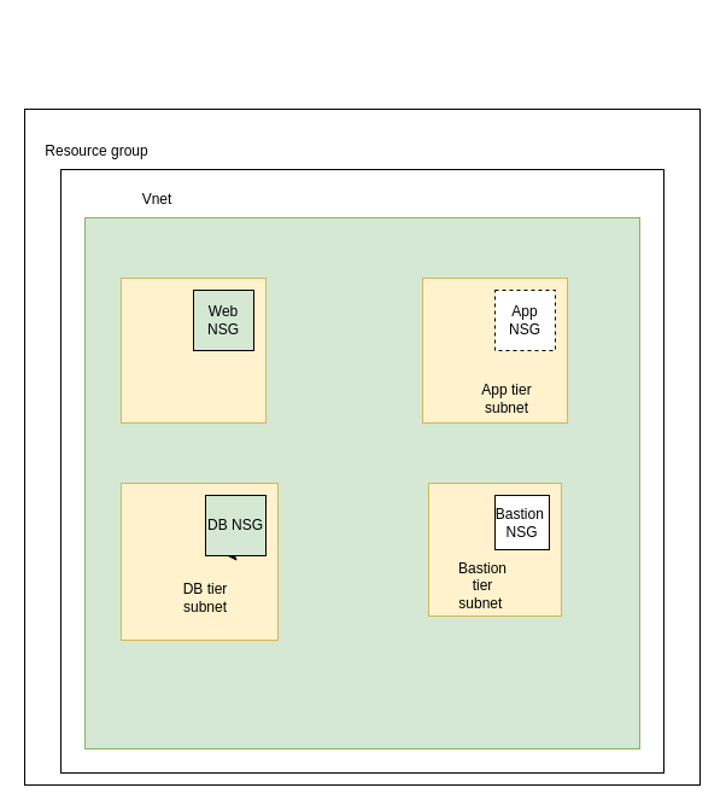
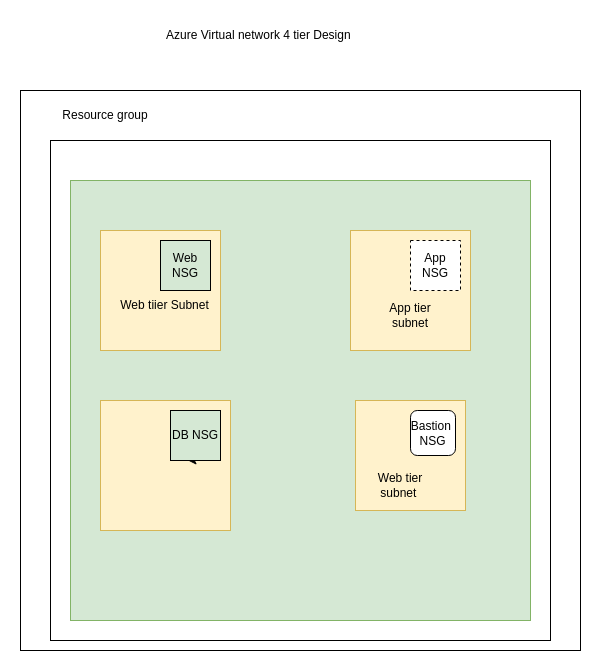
+ <mxCell id="2" value="Azure Virtual network 4 tier Design&amp;nbsp;" style="text;html=1;strokeColor=none;fillColor=none;align=center;verticalAlign=middle;whiteSpace=wrap;rounded=0;" vertex="1" parent="1"><mxGeometry x="80" y="20" width="360" height="30" as="geometry" /></mxCell>
- <mxCell id="4" value="Resource group" style="text;html=1;strokeColor=none;fillColor=none;align=center;verticalAlign=middle;whiteSpace=wrap;rounded=0;" vertex="1" parent="1"><mxGeometry x="30" y="110" width="100" height="30" as="geometry" /></mxCell>
+ <mxCell id="4" value="Resource group" style="text;html=1;strokeColor=none;fillColor=none;align=center;verticalAlign=middle;whiteSpace=wrap;rounded=0;" vertex="1" parent="1"><mxGeometry x="55" y="100" width="100" height="30" as="geometry" /></mxCell>
- <mxCell id="12" value="Vnet" style="text;html=1;strokeColor=none;fillColor=none;align=center;verticalAlign=middle;whiteSpace=wrap;rounded=0;" vertex="1" parent="1"><mxGeometry x="70" y="150" width="120" height="30" as="geometry" /></mxCell>
+ <mxCell id="13" value="Web tiier Subnet" style="text;html=1;strokeColor=none;fillColor=none;align=center;verticalAlign=middle;whiteSpace=wrap;rounded=0;" vertex="1" parent="1"><mxGeometry x="107.5" y="290" width="112.5" height="30" as="geometry" /></mxCell>
- <mxCell id="14" value="App tier&lt;br&gt;subnet" style="text;html=1;strokeColor=none;fillColor=none;align=center;verticalAlign=middle;whiteSpace=wrap;rounded=0;" vertex="1" parent="1"><mxGeometry x="380" y="315" width="80" height="30" as="geometry" /></mxCell>
+ <mxCell id="14" value="App tier&lt;br&gt;subnet" style="text;html=1;strokeColor=none;fillColor=none;align=center;verticalAlign=middle;whiteSpace=wrap;rounded=0;" vertex="1" parent="1"><mxGeometry x="370" y="300" width="80" height="30" as="geometry" /></mxCell>
- <mxCell id="20" value="Bastion&amp;nbsp;&lt;br&gt;NSG" style="whiteSpace=wrap;html=1;aspect=fixed;" vertex="1" parent="1"><mxGeometry x="410" y="410" width="45" height="45" as="geometry" /></mxCell>
+ <mxCell id="20" value="Bastion&amp;nbsp;&lt;br&gt;NSG" style="whiteSpace=wrap;html=1;aspect=fixed;rounded=1;" vertex="1" parent="1"><mxGeometry x="410" y="410" width="45" height="45" as="geometry" /></mxCell>
- <mxCell id="16" value="Bastion tier subnet&amp;nbsp;" style="text;html=1;strokeColor=none;fillColor=none;align=center;verticalAlign=middle;whiteSpace=wrap;rounded=0;" vertex="1" parent="1"><mxGeometry x="370" y="470" width="60" height="30" as="geometry" /></mxCell>
+ <mxCell id="16" value="Web tier subnet&amp;nbsp;" style="text;html=1;strokeColor=none;fillColor=none;align=center;verticalAlign=middle;whiteSpace=wrap;rounded=0;" vertex="1" parent="1"><mxGeometry x="370" y="470" width="60" height="30" as="geometry" /></mxCell>
- <mxCell id="15" value="DB tier subnet" style="text;html=1;strokeColor=none;fillColor=none;align=center;verticalAlign=middle;whiteSpace=wrap;rounded=0;" vertex="1" parent="1"><mxGeometry x="140" y="480" width="60" height="30" as="geometry" /></mxCell>
